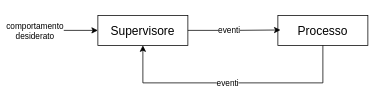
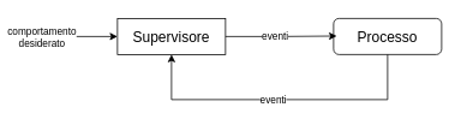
- <mxCell id="5" value="Processo" style="rounded=0;whiteSpace=wrap;html=1;fontSize=16;fillColor=none;" vertex="1" parent="1"><mxGeometry x="370" y="20" width="120" height="40" as="geometry" /></mxCell>
+ <mxCell id="5" value="Processo" style="whiteSpace=wrap;html=1;fontSize=16;fillColor=none;rounded=1;" vertex="1" parent="1"><mxGeometry x="370" y="20" width="120" height="40" as="geometry" /></mxCell>
